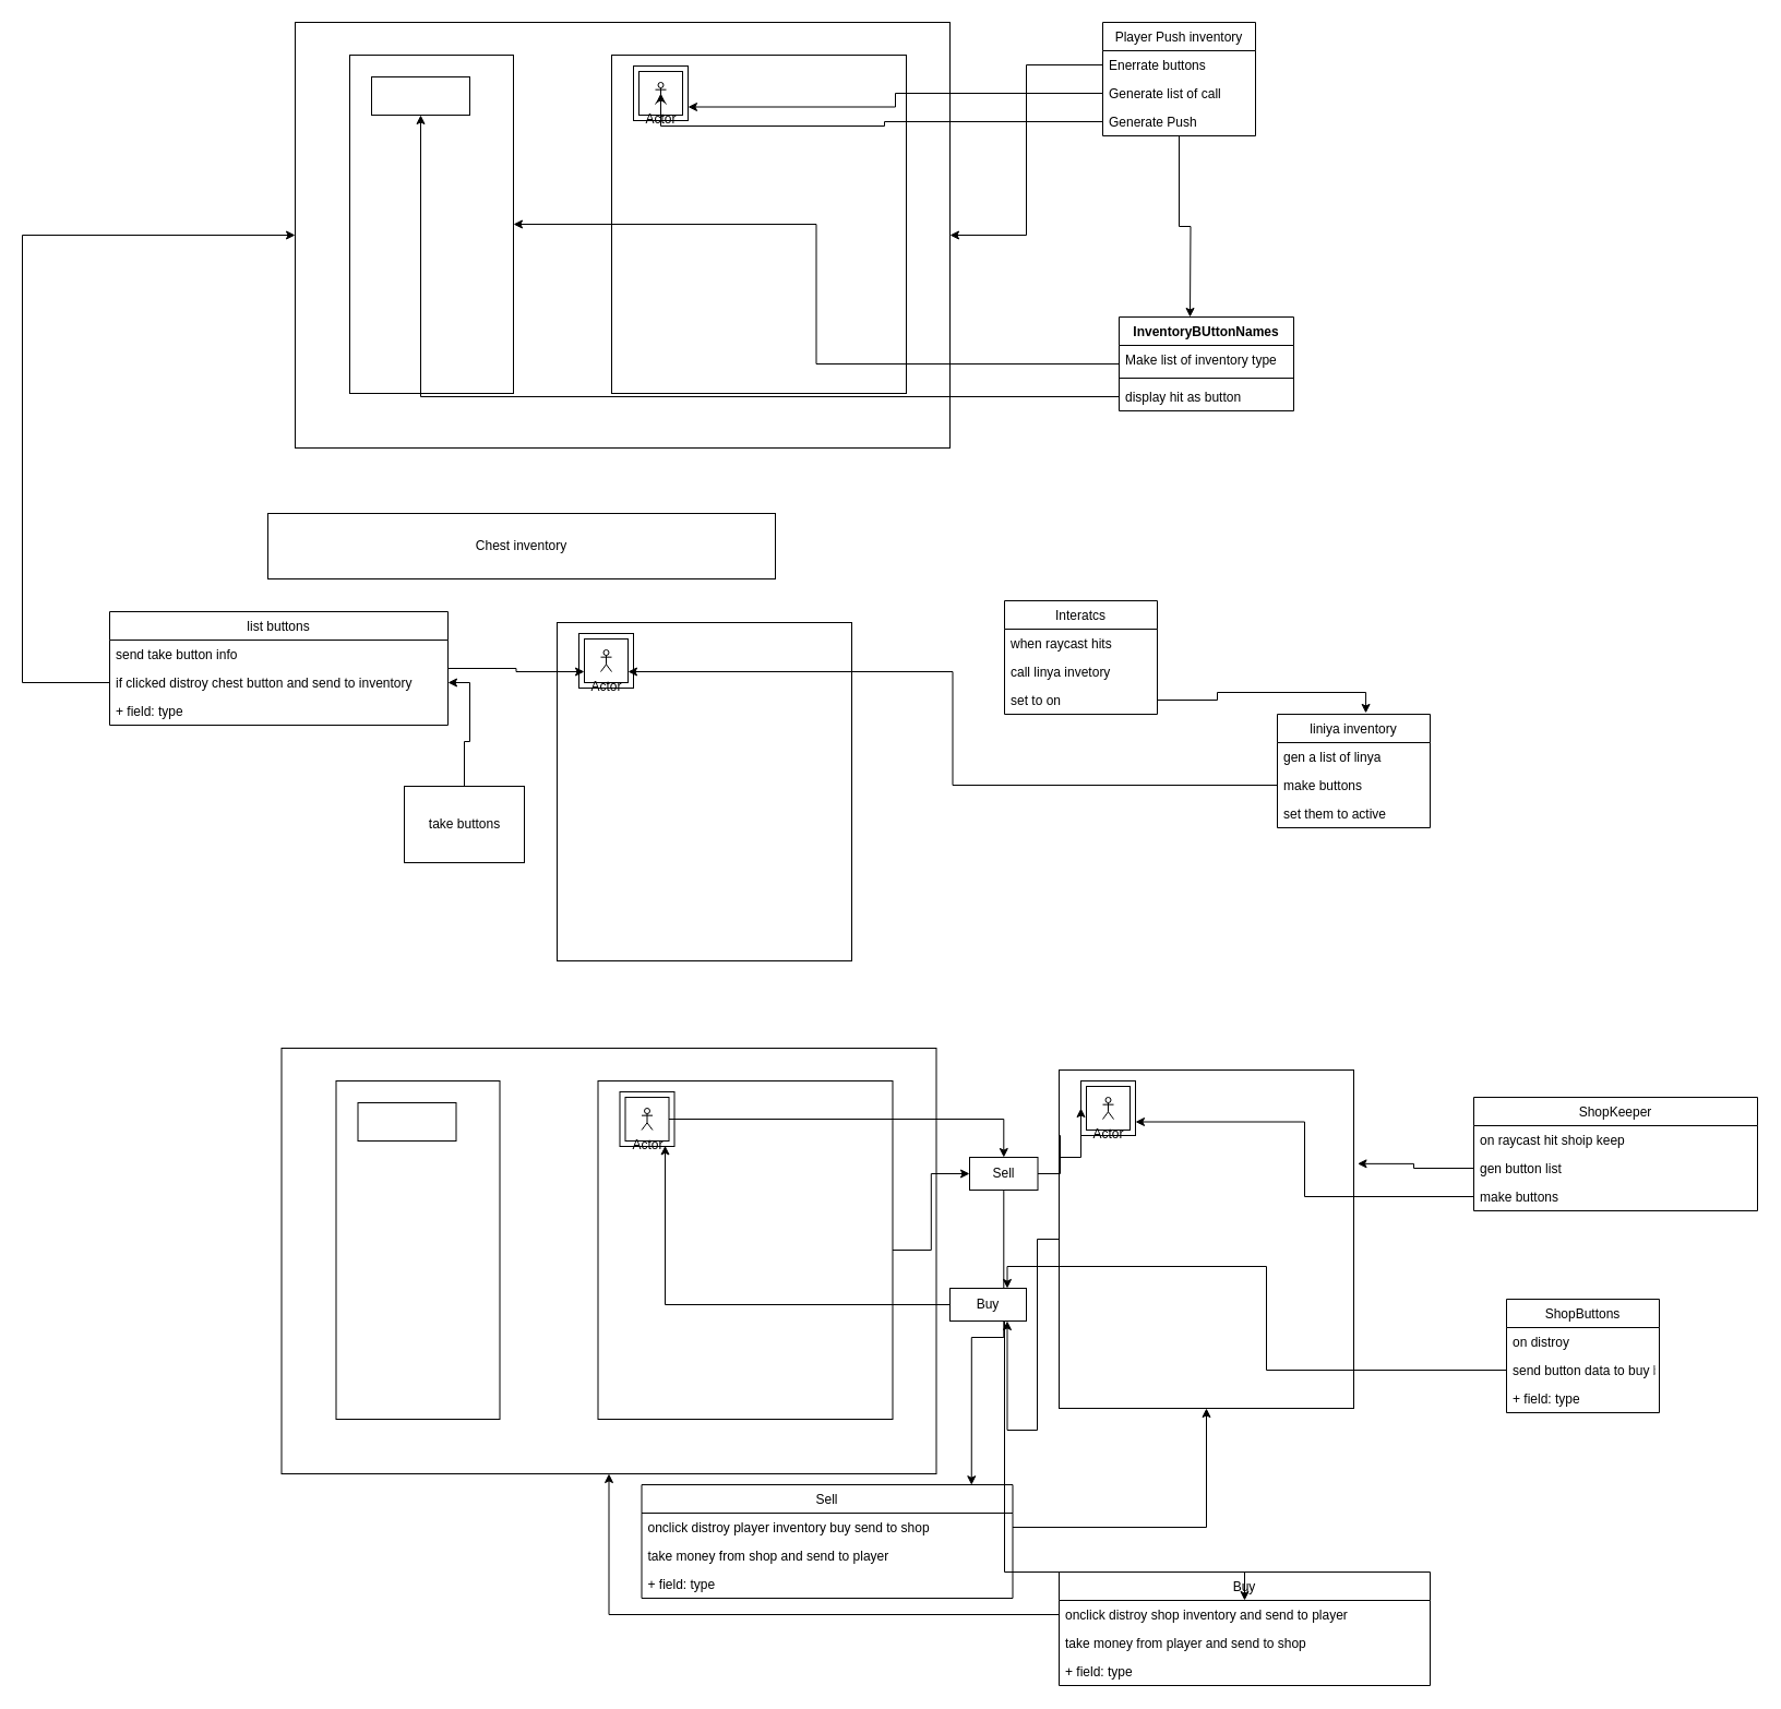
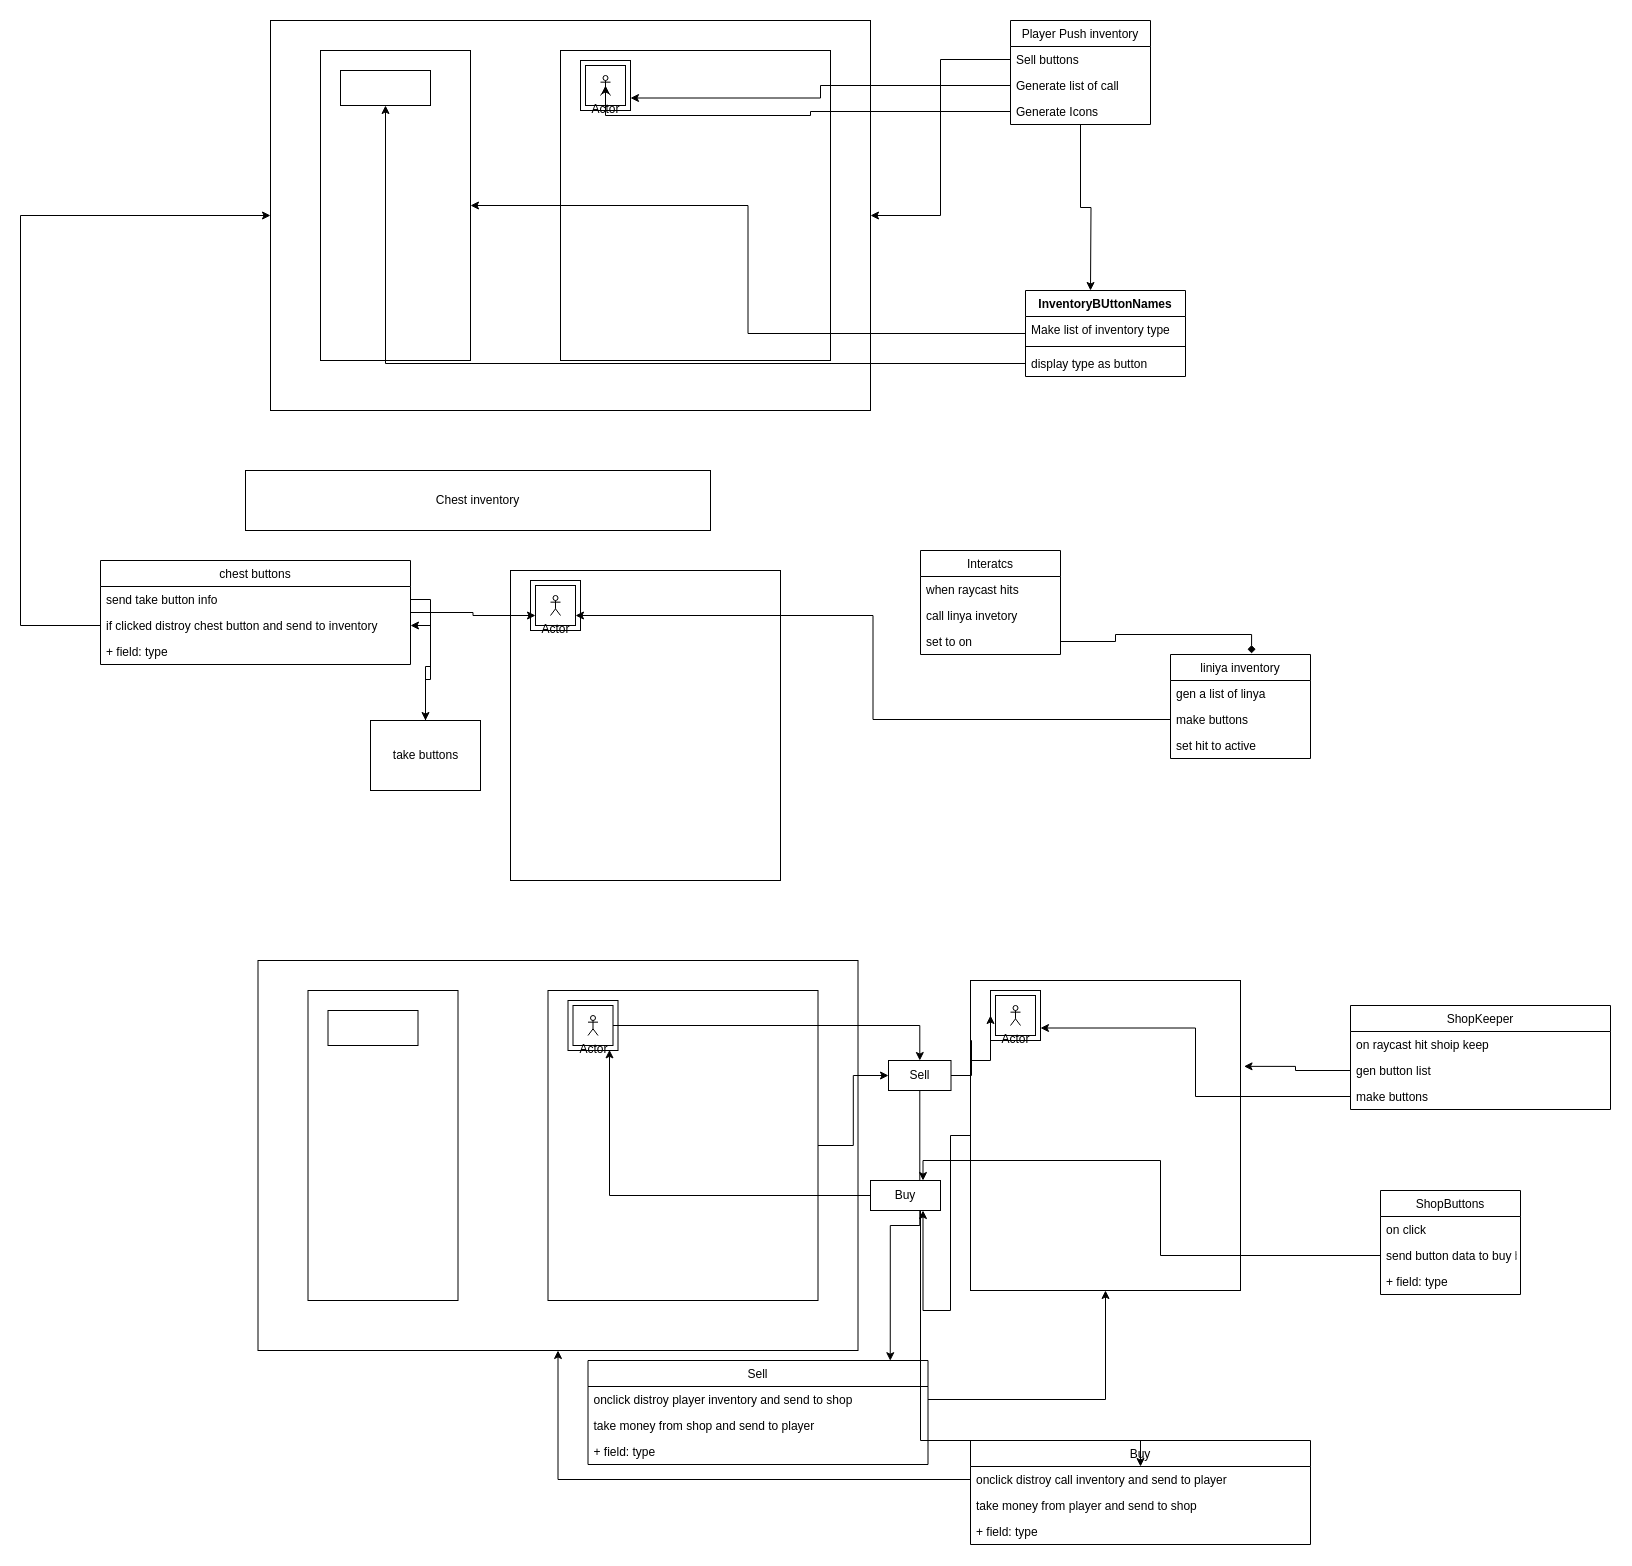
- <mxCell id="36" value="Enerrate buttons" style="text;strokeColor=none;fillColor=none;align=left;verticalAlign=top;spacingLeft=4;spacingRight=4;overflow=hidden;rotatable=0;points=[[0,0.5],[1,0.5]];portConstraint=eastwest;" vertex="1" parent="35"><mxGeometry y="26" width="140" height="26" as="geometry" /></mxCell>
+ <mxCell id="36" value="Sell buttons" style="text;strokeColor=none;fillColor=none;align=left;verticalAlign=top;spacingLeft=4;spacingRight=4;overflow=hidden;rotatable=0;points=[[0,0.5],[1,0.5]];portConstraint=eastwest;" vertex="1" parent="35"><mxGeometry y="26" width="140" height="26" as="geometry" /></mxCell>
- <mxCell id="38" value="Generate Push " style="text;strokeColor=none;fillColor=none;align=left;verticalAlign=top;spacingLeft=4;spacingRight=4;overflow=hidden;rotatable=0;points=[[0,0.5],[1,0.5]];portConstraint=eastwest;" vertex="1" parent="35"><mxGeometry y="78" width="140" height="26" as="geometry" /></mxCell>
+ <mxCell id="38" value="Generate Icons " style="text;strokeColor=none;fillColor=none;align=left;verticalAlign=top;spacingLeft=4;spacingRight=4;overflow=hidden;rotatable=0;points=[[0,0.5],[1,0.5]];portConstraint=eastwest;" vertex="1" parent="35"><mxGeometry y="78" width="140" height="26" as="geometry" /></mxCell>
- <mxCell id="46" value="display hit as button" style="text;strokeColor=none;fillColor=none;align=left;verticalAlign=top;spacingLeft=4;spacingRight=4;overflow=hidden;rotatable=0;points=[[0,0.5],[1,0.5]];portConstraint=eastwest;" vertex="1" parent="43"><mxGeometry y="60" width="160" height="26" as="geometry" /></mxCell>
+ <mxCell id="46" value="display type as button" style="text;strokeColor=none;fillColor=none;align=left;verticalAlign=top;spacingLeft=4;spacingRight=4;overflow=hidden;rotatable=0;points=[[0,0.5],[1,0.5]];portConstraint=eastwest;" vertex="1" parent="43"><mxGeometry y="60" width="160" height="26" as="geometry" /></mxCell>
- <mxCell id="61" value="list buttons " style="swimlane;fontStyle=0;childLayout=stackLayout;horizontal=1;startSize=26;fillColor=none;horizontalStack=0;resizeParent=1;resizeParentMax=0;resizeLast=0;collapsible=1;marginBottom=0;" vertex="1" parent="1"><mxGeometry y="560" width="310" height="104" as="geometry" x="100" /></mxCell>
+ <mxCell id="61" value="chest buttons " style="swimlane;fontStyle=0;childLayout=stackLayout;horizontal=1;startSize=26;fillColor=none;horizontalStack=0;resizeParent=1;resizeParentMax=0;resizeLast=0;collapsible=1;marginBottom=0;" vertex="1" parent="1"><mxGeometry y="560" width="310" height="104" as="geometry" x="100" /></mxCell>
+ <mxCell id="65" style="edgeStyle=orthogonalEdgeStyle;rounded=0;orthogonalLoop=1;jettySize=auto;html=1;" edge="1" parent="1" source="62" target="59"><mxGeometry relative="1" as="geometry" /></mxCell>
- <mxCell id="56" style="edgeStyle=orthogonalEdgeStyle;rounded=0;orthogonalLoop=1;jettySize=auto;html=1;entryX=0.579;entryY=-0.01;entryDx=0;entryDy=0;entryPerimeter=0;" edge="1" parent="1" source="51" target="52"><mxGeometry relative="1" as="geometry" /></mxCell>
+ <mxCell id="56" style="edgeStyle=orthogonalEdgeStyle;rounded=0;orthogonalLoop=1;jettySize=auto;html=1;entryX=0.579;entryY=-0.01;entryDx=0;entryDy=0;entryPerimeter=0;endArrow=diamond;" edge="1" parent="1" source="51" target="52"><mxGeometry relative="1" as="geometry" /></mxCell>
- <mxCell id="55" value="set them to active" style="text;strokeColor=none;fillColor=none;align=left;verticalAlign=top;spacingLeft=4;spacingRight=4;overflow=hidden;rotatable=0;points=[[0,0.5],[1,0.5]];portConstraint=eastwest;" vertex="1" parent="52"><mxGeometry y="78" width="140" height="26" as="geometry" /></mxCell>
+ <mxCell id="55" value="set hit to active" style="text;strokeColor=none;fillColor=none;align=left;verticalAlign=top;spacingLeft=4;spacingRight=4;overflow=hidden;rotatable=0;points=[[0,0.5],[1,0.5]];portConstraint=eastwest;" vertex="1" parent="52"><mxGeometry y="78" width="140" height="26" as="geometry" /></mxCell>
- <mxCell id="72" value="on distroy " style="text;strokeColor=none;fillColor=none;align=left;verticalAlign=top;spacingLeft=4;spacingRight=4;overflow=hidden;rotatable=0;points=[[0,0.5],[1,0.5]];portConstraint=eastwest;" vertex="1" parent="71"><mxGeometry y="26" width="140" height="26" as="geometry" /></mxCell>
+ <mxCell id="72" value="on click " style="text;strokeColor=none;fillColor=none;align=left;verticalAlign=top;spacingLeft=4;spacingRight=4;overflow=hidden;rotatable=0;points=[[0,0.5],[1,0.5]];portConstraint=eastwest;" vertex="1" parent="71"><mxGeometry y="26" width="140" height="26" as="geometry" /></mxCell>
- <mxCell id="84" value="onclick distroy player inventory buy send to shop " style="text;strokeColor=none;fillColor=none;align=left;verticalAlign=top;spacingLeft=4;spacingRight=4;overflow=hidden;rotatable=0;points=[[0,0.5],[1,0.5]];portConstraint=eastwest;" vertex="1" parent="83"><mxGeometry y="26" width="340" height="26" as="geometry" /></mxCell>
+ <mxCell id="84" value="onclick distroy player inventory and send to shop " style="text;strokeColor=none;fillColor=none;align=left;verticalAlign=top;spacingLeft=4;spacingRight=4;overflow=hidden;rotatable=0;points=[[0,0.5],[1,0.5]];portConstraint=eastwest;" vertex="1" parent="83"><mxGeometry y="26" width="340" height="26" as="geometry" /></mxCell>
- <mxCell id="79" value="onclick distroy shop inventory and send to player " style="text;strokeColor=none;fillColor=none;align=left;verticalAlign=top;spacingLeft=4;spacingRight=4;overflow=hidden;rotatable=0;points=[[0,0.5],[1,0.5]];portConstraint=eastwest;" vertex="1" parent="78"><mxGeometry y="26" width="340" height="26" as="geometry" /></mxCell>
+ <mxCell id="79" value="onclick distroy call inventory and send to player " style="text;strokeColor=none;fillColor=none;align=left;verticalAlign=top;spacingLeft=4;spacingRight=4;overflow=hidden;rotatable=0;points=[[0,0.5],[1,0.5]];portConstraint=eastwest;" vertex="1" parent="78"><mxGeometry y="26" width="340" height="26" as="geometry" /></mxCell>
